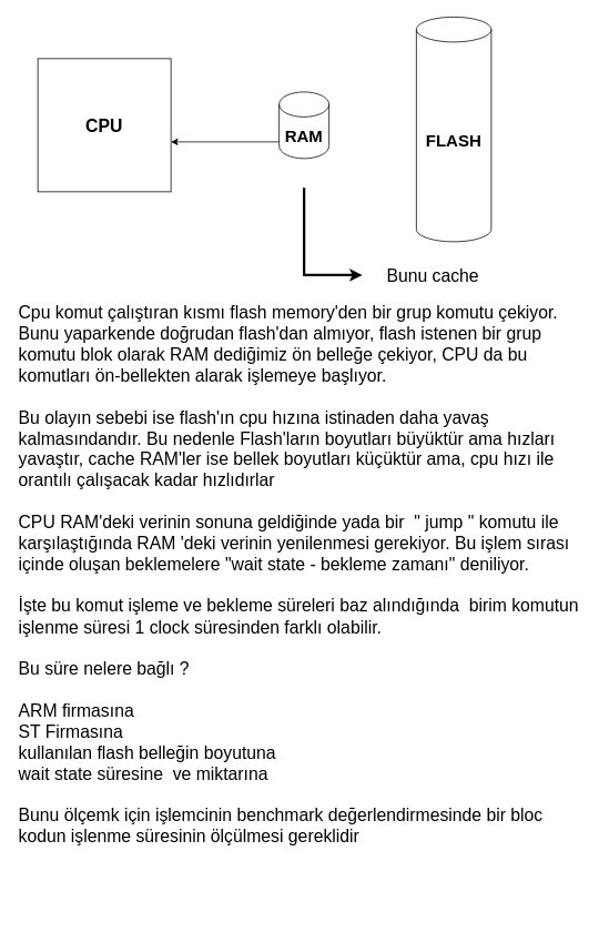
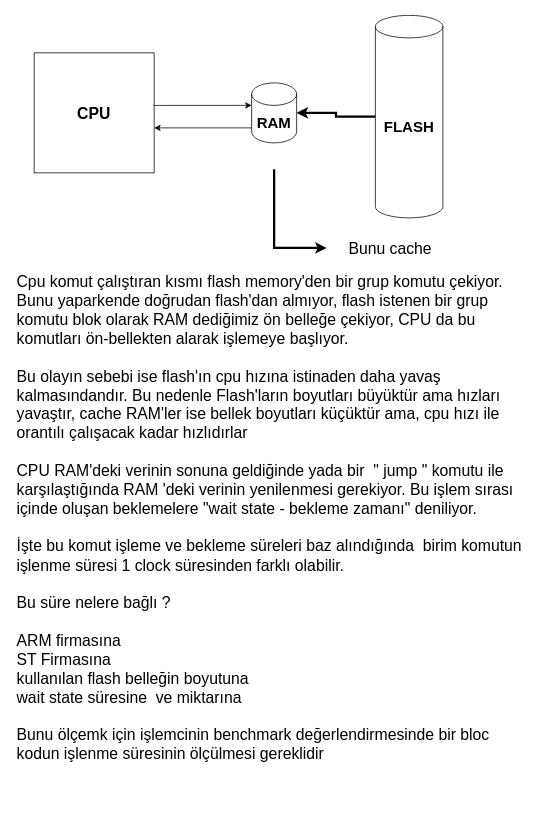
+ <mxCell id="6" value="" style="endArrow=classic;html=1;rounded=0;fontSize=20;entryX=0;entryY=0;entryDx=0;entryDy=30;entryPerimeter=0;exitX=0.993;exitY=0.438;exitDx=0;exitDy=0;exitPerimeter=0;" parent="1" source="2" target="5" edge="1"><mxGeometry width="50" height="50" relative="1" as="geometry"><mxPoint x="205" y="130" as="sourcePoint" /><mxPoint x="305" y="133.57" as="targetPoint" /></mxGeometry></mxCell>
+ <mxCell id="3" style="edgeStyle=orthogonalEdgeStyle;rounded=0;orthogonalLoop=1;jettySize=auto;html=1;entryX=1;entryY=0.5;entryDx=0;entryDy=0;entryPerimeter=0;fontSize=21;strokeWidth=3;" parent="1" source="4" target="5" edge="1"><mxGeometry relative="1" as="geometry" /></mxCell>
